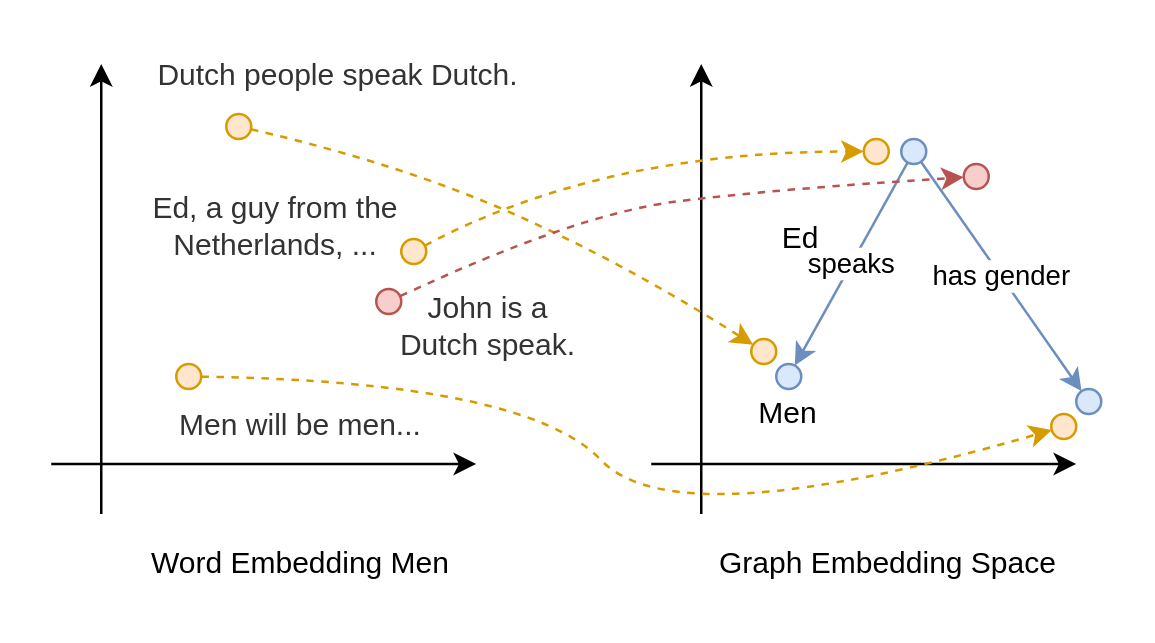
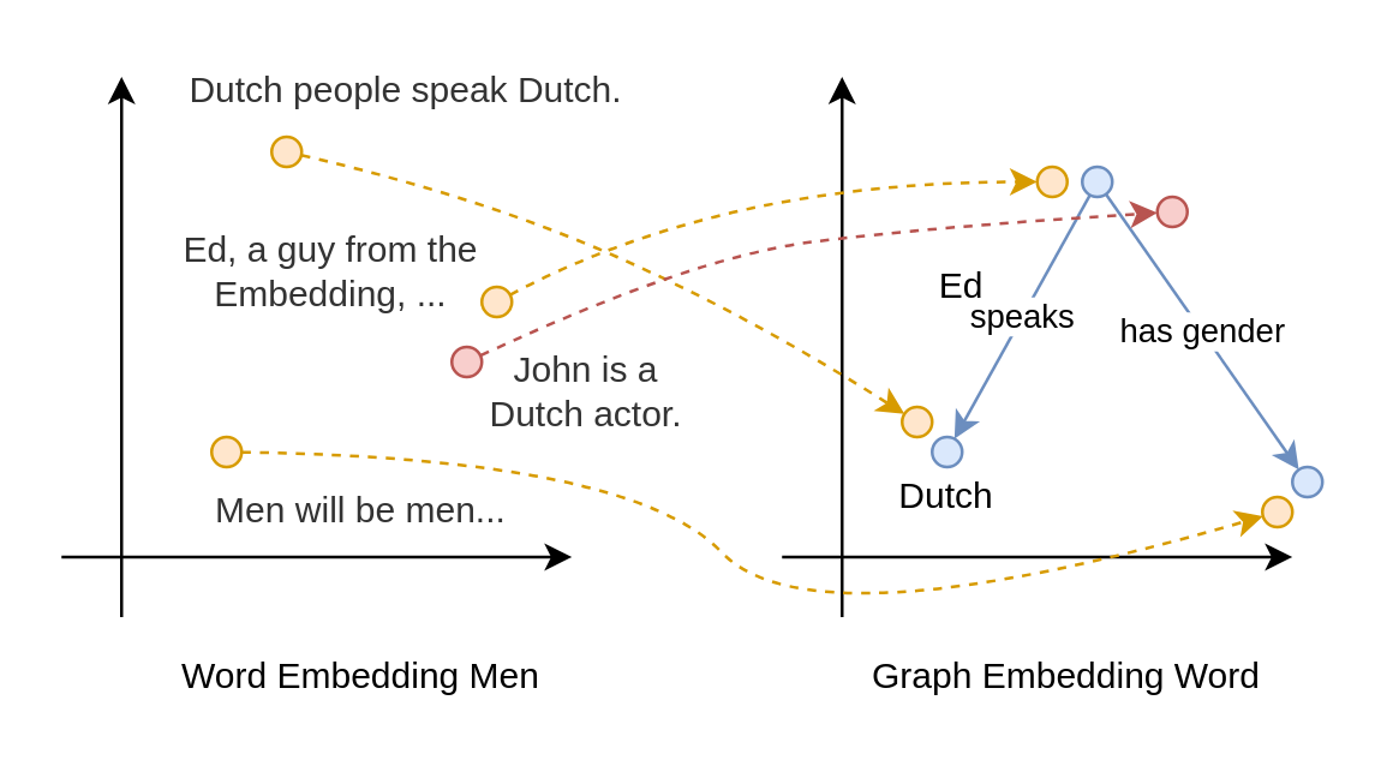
- <mxCell id="10" value="Ed, a guy from the Netherlands, ..." style="text;html=1;strokeColor=none;fillColor=none;align=center;verticalAlign=middle;whiteSpace=wrap;rounded=0;fontColor=#333333;" vertex="1" parent="1"><mxGeometry x="55" y="80" width="110" height="20" as="geometry" /></mxCell>
+ <mxCell id="10" value="Ed, a guy from the Embedding, ..." style="text;html=1;strokeColor=none;fillColor=none;align=center;verticalAlign=middle;whiteSpace=wrap;rounded=0;fontColor=#333333;" vertex="1" parent="1"><mxGeometry x="55" y="80" width="110" height="20" as="geometry" /></mxCell>
- <mxCell id="11" value="John is a Dutch speak." style="text;html=1;strokeColor=none;fillColor=none;align=center;verticalAlign=middle;whiteSpace=wrap;rounded=0;fontColor=#333333;" vertex="1" parent="1"><mxGeometry x="155" y="120" width="80" height="20" as="geometry" /></mxCell>
+ <mxCell id="11" value="John is a Dutch actor." style="text;html=1;strokeColor=none;fillColor=none;align=center;verticalAlign=middle;whiteSpace=wrap;rounded=0;fontColor=#333333;" vertex="1" parent="1"><mxGeometry x="155" y="120" width="80" height="20" as="geometry" /></mxCell>
- <mxCell id="19" value="Men" style="text;html=1;strokeColor=none;fillColor=none;align=center;verticalAlign=middle;whiteSpace=wrap;rounded=0;" vertex="1" parent="1"><mxGeometry x="295" y="155" width="40" height="20" as="geometry" /></mxCell>
+ <mxCell id="19" value="Dutch" style="text;html=1;strokeColor=none;fillColor=none;align=center;verticalAlign=middle;whiteSpace=wrap;rounded=0;" vertex="1" parent="1"><mxGeometry x="295" y="155" width="40" height="20" as="geometry" /></mxCell>
- <mxCell id="30" value="Graph Embedding Space" style="text;html=1;strokeColor=none;fillColor=none;align=center;verticalAlign=middle;whiteSpace=wrap;rounded=0;" vertex="1" parent="1"><mxGeometry x="280" y="215" width="150" height="20" as="geometry" /></mxCell>
+ <mxCell id="30" value="Graph Embedding Word" style="text;html=1;strokeColor=none;fillColor=none;align=center;verticalAlign=middle;whiteSpace=wrap;rounded=0;" vertex="1" parent="1"><mxGeometry x="280" y="215" width="150" height="20" as="geometry" /></mxCell>
